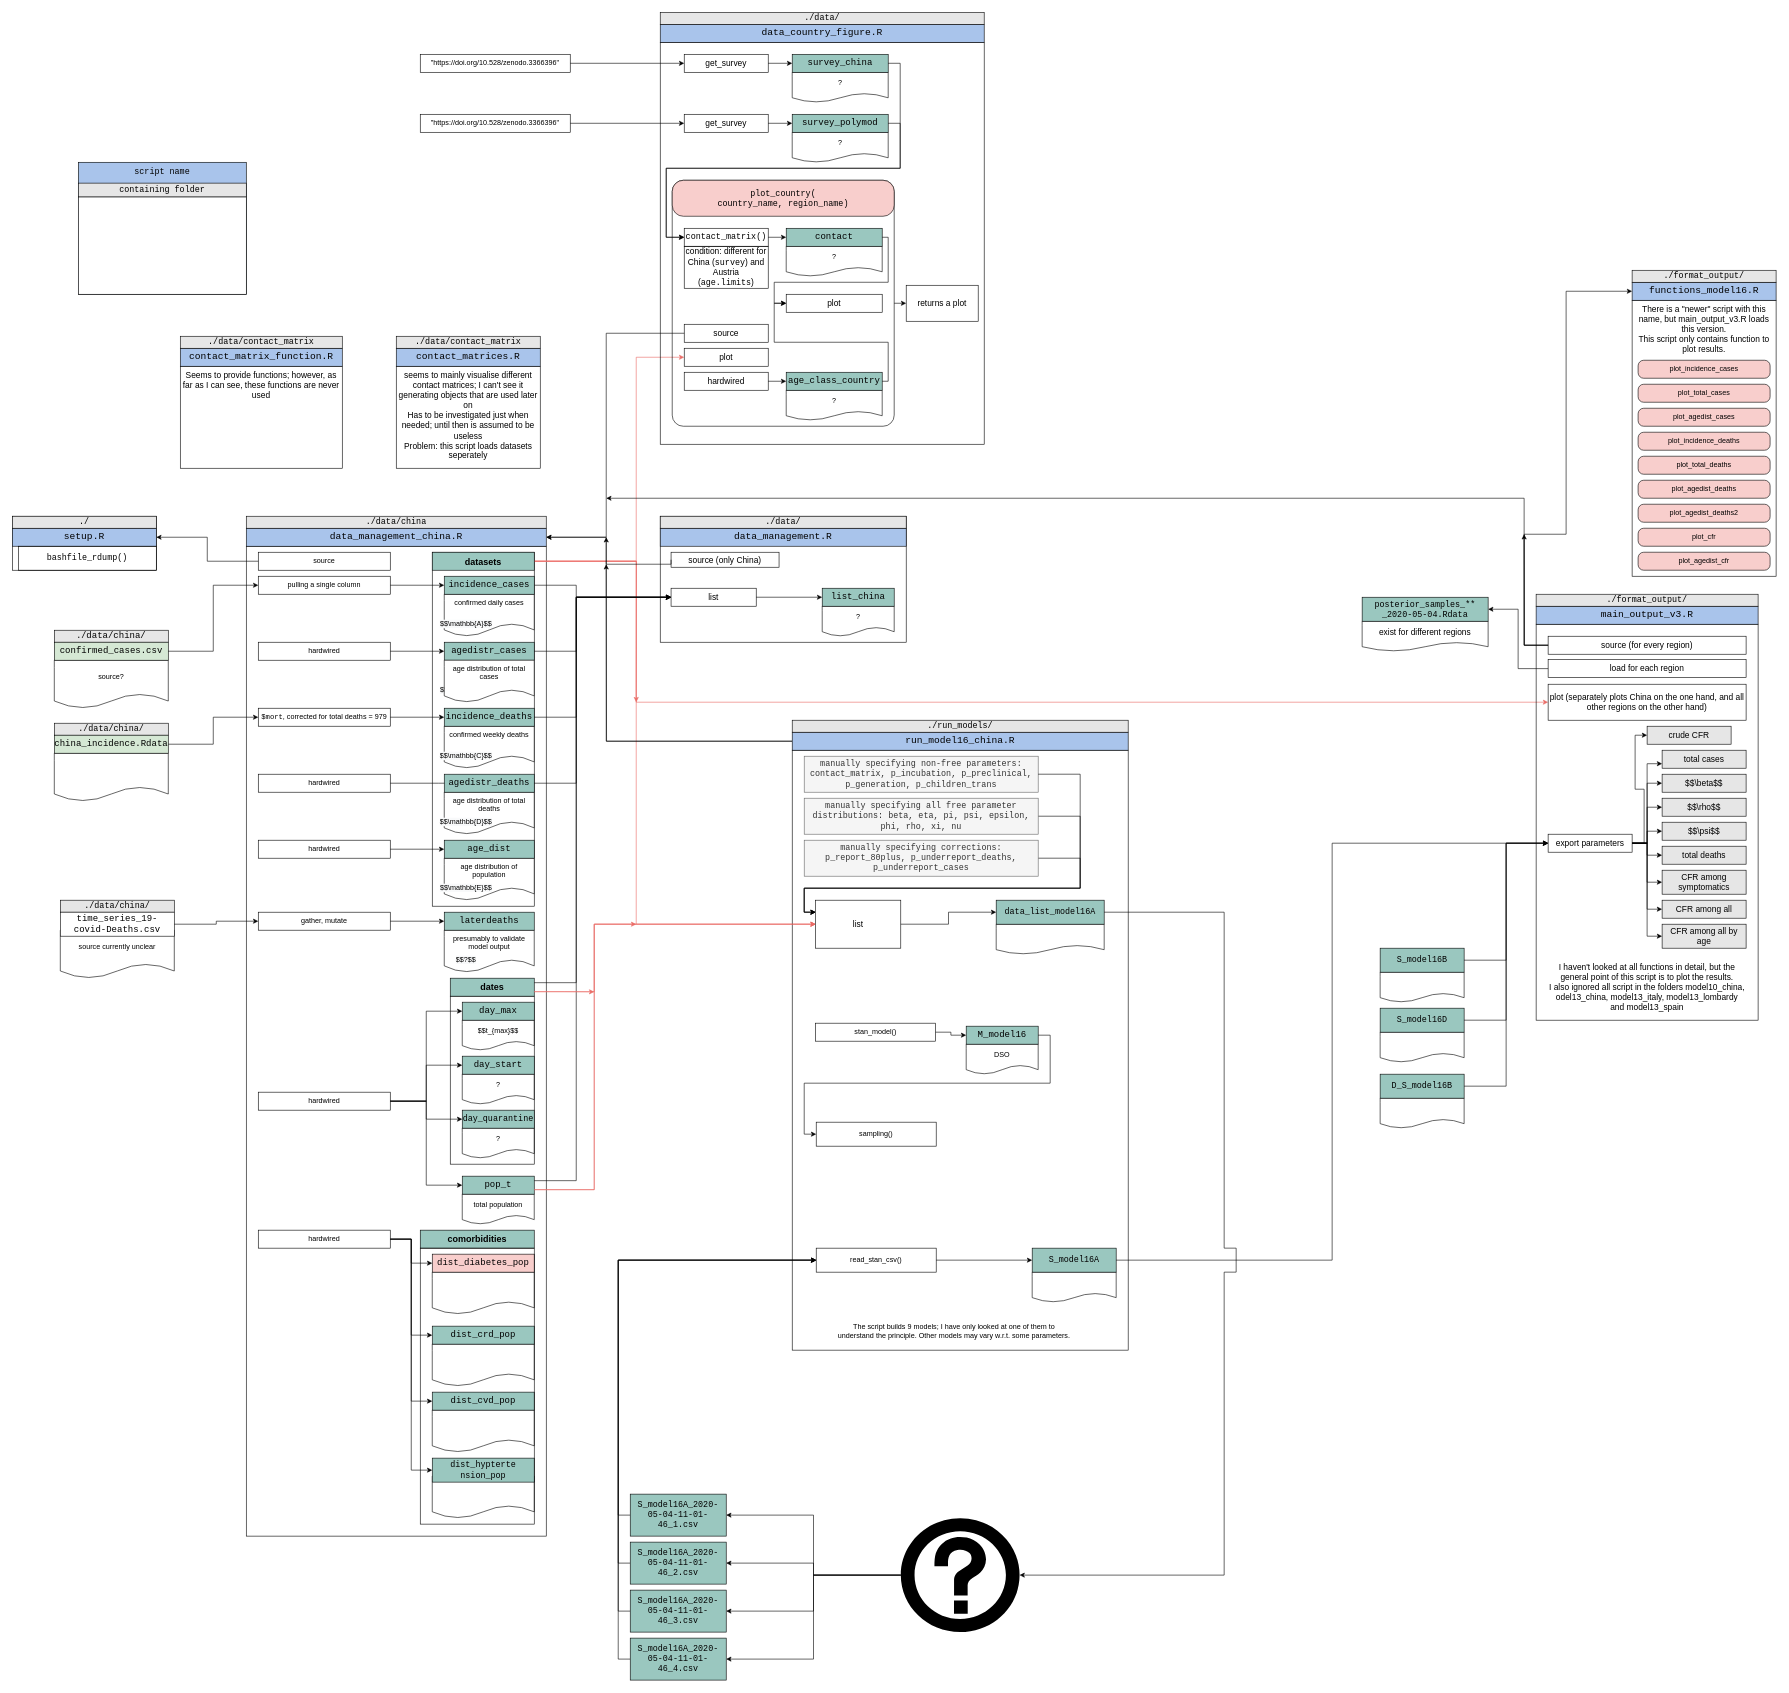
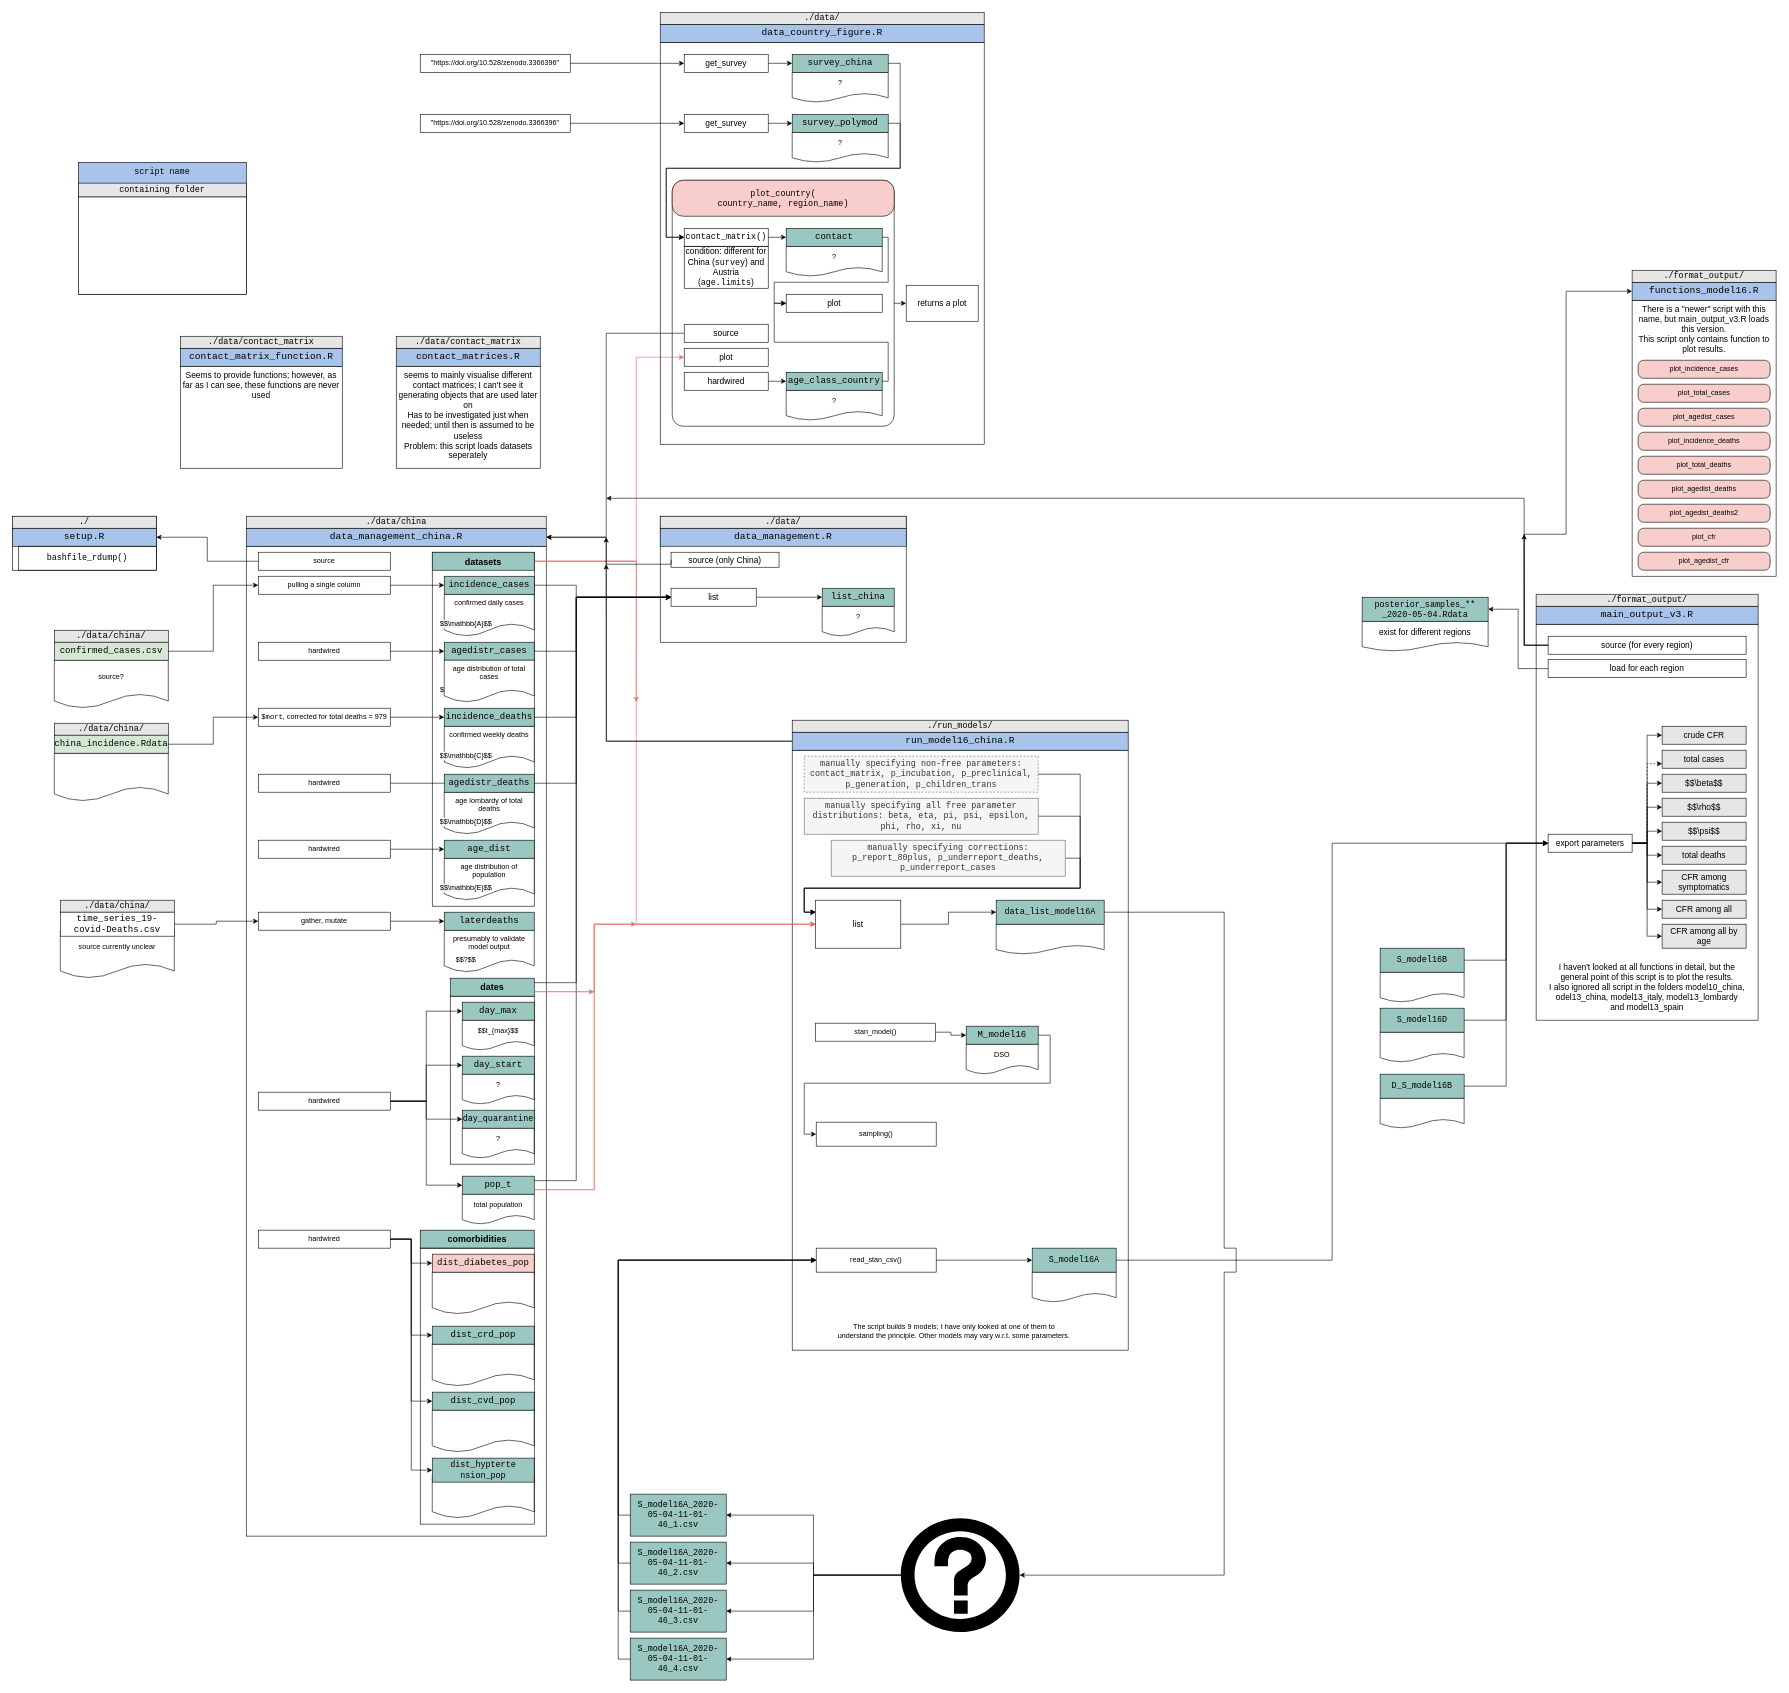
- <mxCell id="72" style="edgeStyle=orthogonalEdgeStyle;rounded=0;orthogonalLoop=1;jettySize=auto;html=1;exitX=1;exitY=0.5;exitDx=0;exitDy=0;entryX=0;entryY=0.5;entryDx=0;entryDy=0;strokeColor=#EA6B66;fontFamily=Courier New;fontSize=14;" parent="1" source="75" target="196" edge="1"><mxGeometry relative="1" as="geometry"><Array as="points"><mxPoint x="1060" y="935" /><mxPoint x="1060" y="1170" /></Array></mxGeometry></mxCell>
- <mxCell id="196" value="&lt;font style=&quot;font-size: 14px&quot;&gt;plot (separately plots China on the one hand, and all other regions on the other hand)&lt;/font&gt;" style="rounded=0;whiteSpace=wrap;html=1;fillColor=none;gradientColor=none;" parent="173" vertex="1"><mxGeometry x="20" y="150" width="330" height="60" as="geometry" /></mxCell>
- <mxCell id="176" value="&lt;font style=&quot;font-size: 14px&quot;&gt;crude CFR&lt;/font&gt;" style="rounded=0;whiteSpace=wrap;html=1;fillColor=#E6E6E6;gradientColor=none;" parent="173" vertex="1"><mxGeometry x="185" y="220" width="140" height="30" as="geometry" /></mxCell>
+ <mxCell id="176" value="&lt;font style=&quot;font-size: 14px&quot;&gt;crude CFR&lt;/font&gt;" style="rounded=0;whiteSpace=wrap;html=1;fillColor=#E6E6E6;gradientColor=none;" parent="173" vertex="1"><mxGeometry x="210" y="220" width="140" height="30" as="geometry" /></mxCell>
- <mxCell id="188" style="edgeStyle=orthogonalEdgeStyle;rounded=0;orthogonalLoop=1;jettySize=auto;html=1;exitX=1;exitY=0.5;exitDx=0;exitDy=0;entryX=0;entryY=0.75;entryDx=0;entryDy=0;strokeColor=#000000;fontFamily=Courier New;fontSize=14;" parent="173" source="185" target="177" edge="1"><mxGeometry relative="1" as="geometry" /></mxCell>
+ <mxCell id="188" style="edgeStyle=orthogonalEdgeStyle;rounded=0;orthogonalLoop=1;jettySize=auto;html=1;exitX=1;exitY=0.5;exitDx=0;exitDy=0;entryX=0;entryY=0.75;entryDx=0;entryDy=0;strokeColor=#000000;fontFamily=Courier New;fontSize=14;dashed=1;" parent="173" source="185" target="177" edge="1"><mxGeometry relative="1" as="geometry" /></mxCell>
- <mxCell id="206" value="manually specifying non-free parameters: contact_matrix, p_incubation, p_preclinical, p_generation, p_children_trans" style="rounded=0;whiteSpace=wrap;html=1;strokeColor=#666666;fillColor=#f5f5f5;fontFamily=Courier New;fontSize=14;fontColor=#333333;" parent="1" vertex="1"><mxGeometry x="1340" y="1260" width="390" height="60" as="geometry" /></mxCell>
+ <mxCell id="206" value="manually specifying non-free parameters: contact_matrix, p_incubation, p_preclinical, p_generation, p_children_trans" style="rounded=0;whiteSpace=wrap;html=1;strokeColor=#666666;fillColor=#f5f5f5;fontFamily=Courier New;fontSize=14;fontColor=#333333;dashed=1;" parent="1" vertex="1"><mxGeometry x="1340" y="1260" width="390" height="60" as="geometry" /></mxCell>
- <mxCell id="82" value="age distribution of total deaths" style="shape=document;whiteSpace=wrap;html=1;boundedLbl=1;fillColor=#ffffff;verticalAlign=top;" parent="81" vertex="1"><mxGeometry y="30" width="150" height="70" as="geometry" /></mxCell>
+ <mxCell id="82" value="age lombardy of total deaths" style="shape=document;whiteSpace=wrap;html=1;boundedLbl=1;fillColor=#ffffff;verticalAlign=top;" parent="81" vertex="1"><mxGeometry y="30" width="150" height="70" as="geometry" /></mxCell>
- <mxCell id="227" value="manually specifying corrections: p_report_80plus, p_underreport_deaths, p_underreport_cases" style="rounded=0;whiteSpace=wrap;html=1;strokeColor=#666666;fillColor=#f5f5f5;fontFamily=Courier New;fontSize=14;fontColor=#333333;" parent="1" vertex="1"><mxGeometry x="1340" y="1400" width="390" height="60" as="geometry" /></mxCell>
+ <mxCell id="227" value="manually specifying corrections: p_report_80plus, p_underreport_deaths, p_underreport_cases" style="rounded=0;whiteSpace=wrap;html=1;strokeColor=#666666;fillColor=#f5f5f5;fontFamily=Courier New;fontSize=14;fontColor=#333333;" parent="1" vertex="1"><mxGeometry x="1385" y="1400" width="390" height="60" as="geometry" /></mxCell>
